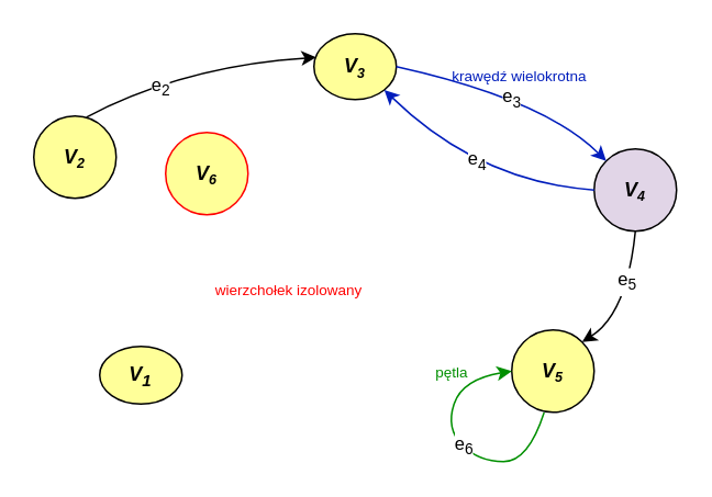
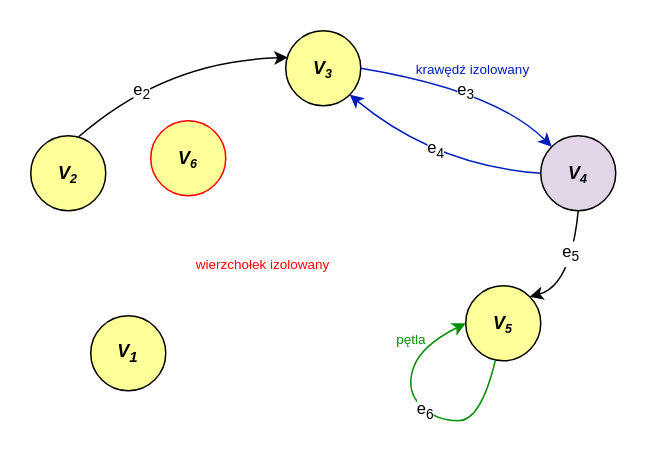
- <mxCell id="3" value="V&lt;span style=&quot;font-size: 10px;&quot;&gt;&lt;sub&gt;3&lt;/sub&gt;&lt;/span&gt;" style="ellipse;whiteSpace=wrap;html=1;aspect=fixed;fillColor=#FFFF99;fontColor=#000000;fontStyle=3" parent="1" vertex="1"><mxGeometry x="190" y="20" width="50" height="40" as="geometry" /></mxCell>
+ <mxCell id="3" value="V&lt;span style=&quot;font-size: 10px;&quot;&gt;&lt;sub&gt;3&lt;/sub&gt;&lt;/span&gt;" style="ellipse;whiteSpace=wrap;html=1;aspect=fixed;fillColor=#FFFF99;fontColor=#000000;fontStyle=3" parent="1" vertex="1"><mxGeometry x="190" y="20" width="50" height="50" as="geometry" /></mxCell>
- <mxCell id="19" value="&lt;font style=&quot;font-size: 9px;&quot;&gt;krawędź wielokrotna&lt;/font&gt;" style="text;html=1;strokeColor=none;fillColor=none;align=center;verticalAlign=middle;whiteSpace=wrap;rounded=0;fontColor=#001DBC;" parent="1" vertex="1"><mxGeometry x="250" y="40" width="130" height="10" as="geometry" /></mxCell>
+ <mxCell id="19" value="&lt;font style=&quot;font-size: 9px;&quot;&gt;krawędź izolowany&lt;/font&gt;" style="text;html=1;strokeColor=none;fillColor=none;align=center;verticalAlign=middle;whiteSpace=wrap;rounded=0;fontColor=#001DBC;" parent="1" vertex="1"><mxGeometry x="250" y="40" width="130" height="10" as="geometry" /></mxCell>
- <mxCell id="2" value="V&lt;span style=&quot;font-size: 10px;&quot;&gt;&lt;sub&gt;2&lt;/sub&gt;&lt;/span&gt;" style="ellipse;whiteSpace=wrap;html=1;aspect=fixed;fillColor=#FFFF99;fontColor=#000000;fontStyle=3" parent="1" vertex="1"><mxGeometry x="20" y="70" width="50" height="50" as="geometry" /></mxCell>
+ <mxCell id="2" value="V&lt;span style=&quot;font-size: 10px;&quot;&gt;&lt;sub&gt;2&lt;/sub&gt;&lt;/span&gt;" style="ellipse;whiteSpace=wrap;html=1;aspect=fixed;fillColor=#FFFF99;fontColor=#000000;fontStyle=3" parent="1" vertex="1"><mxGeometry x="20" y="90" width="50" height="50" as="geometry" /></mxCell>
- <mxCell id="13" value="V&lt;span style=&quot;font-size: 10px;&quot;&gt;&lt;sub&gt;5&lt;/sub&gt;&lt;/span&gt;" style="ellipse;whiteSpace=wrap;html=1;aspect=fixed;fillColor=#FFFF99;fontColor=#000000;fontStyle=3" parent="1" vertex="1"><mxGeometry x="310" y="200" width="50" height="50" as="geometry" /></mxCell>
+ <mxCell id="13" value="V&lt;span style=&quot;font-size: 10px;&quot;&gt;&lt;sub&gt;5&lt;/sub&gt;&lt;/span&gt;" style="ellipse;whiteSpace=wrap;html=1;aspect=fixed;fillColor=#FFFF99;fontColor=#000000;fontStyle=3" parent="1" vertex="1"><mxGeometry x="310" y="190" width="50" height="50" as="geometry" /></mxCell>
- <mxCell id="5" value="V&lt;sub&gt;1&lt;/sub&gt;" style="ellipse;whiteSpace=wrap;html=1;aspect=fixed;fillColor=#FFFF99;fontColor=#000000;fontStyle=3" parent="1" vertex="1"><mxGeometry x="60" y="210" width="50" height="35" as="geometry" /></mxCell>
+ <mxCell id="5" value="V&lt;sub&gt;1&lt;/sub&gt;" style="ellipse;whiteSpace=wrap;html=1;aspect=fixed;fillColor=#FFFF99;fontColor=#000000;fontStyle=3" parent="1" vertex="1"><mxGeometry x="60" y="210" width="50" height="50" as="geometry" /></mxCell>
